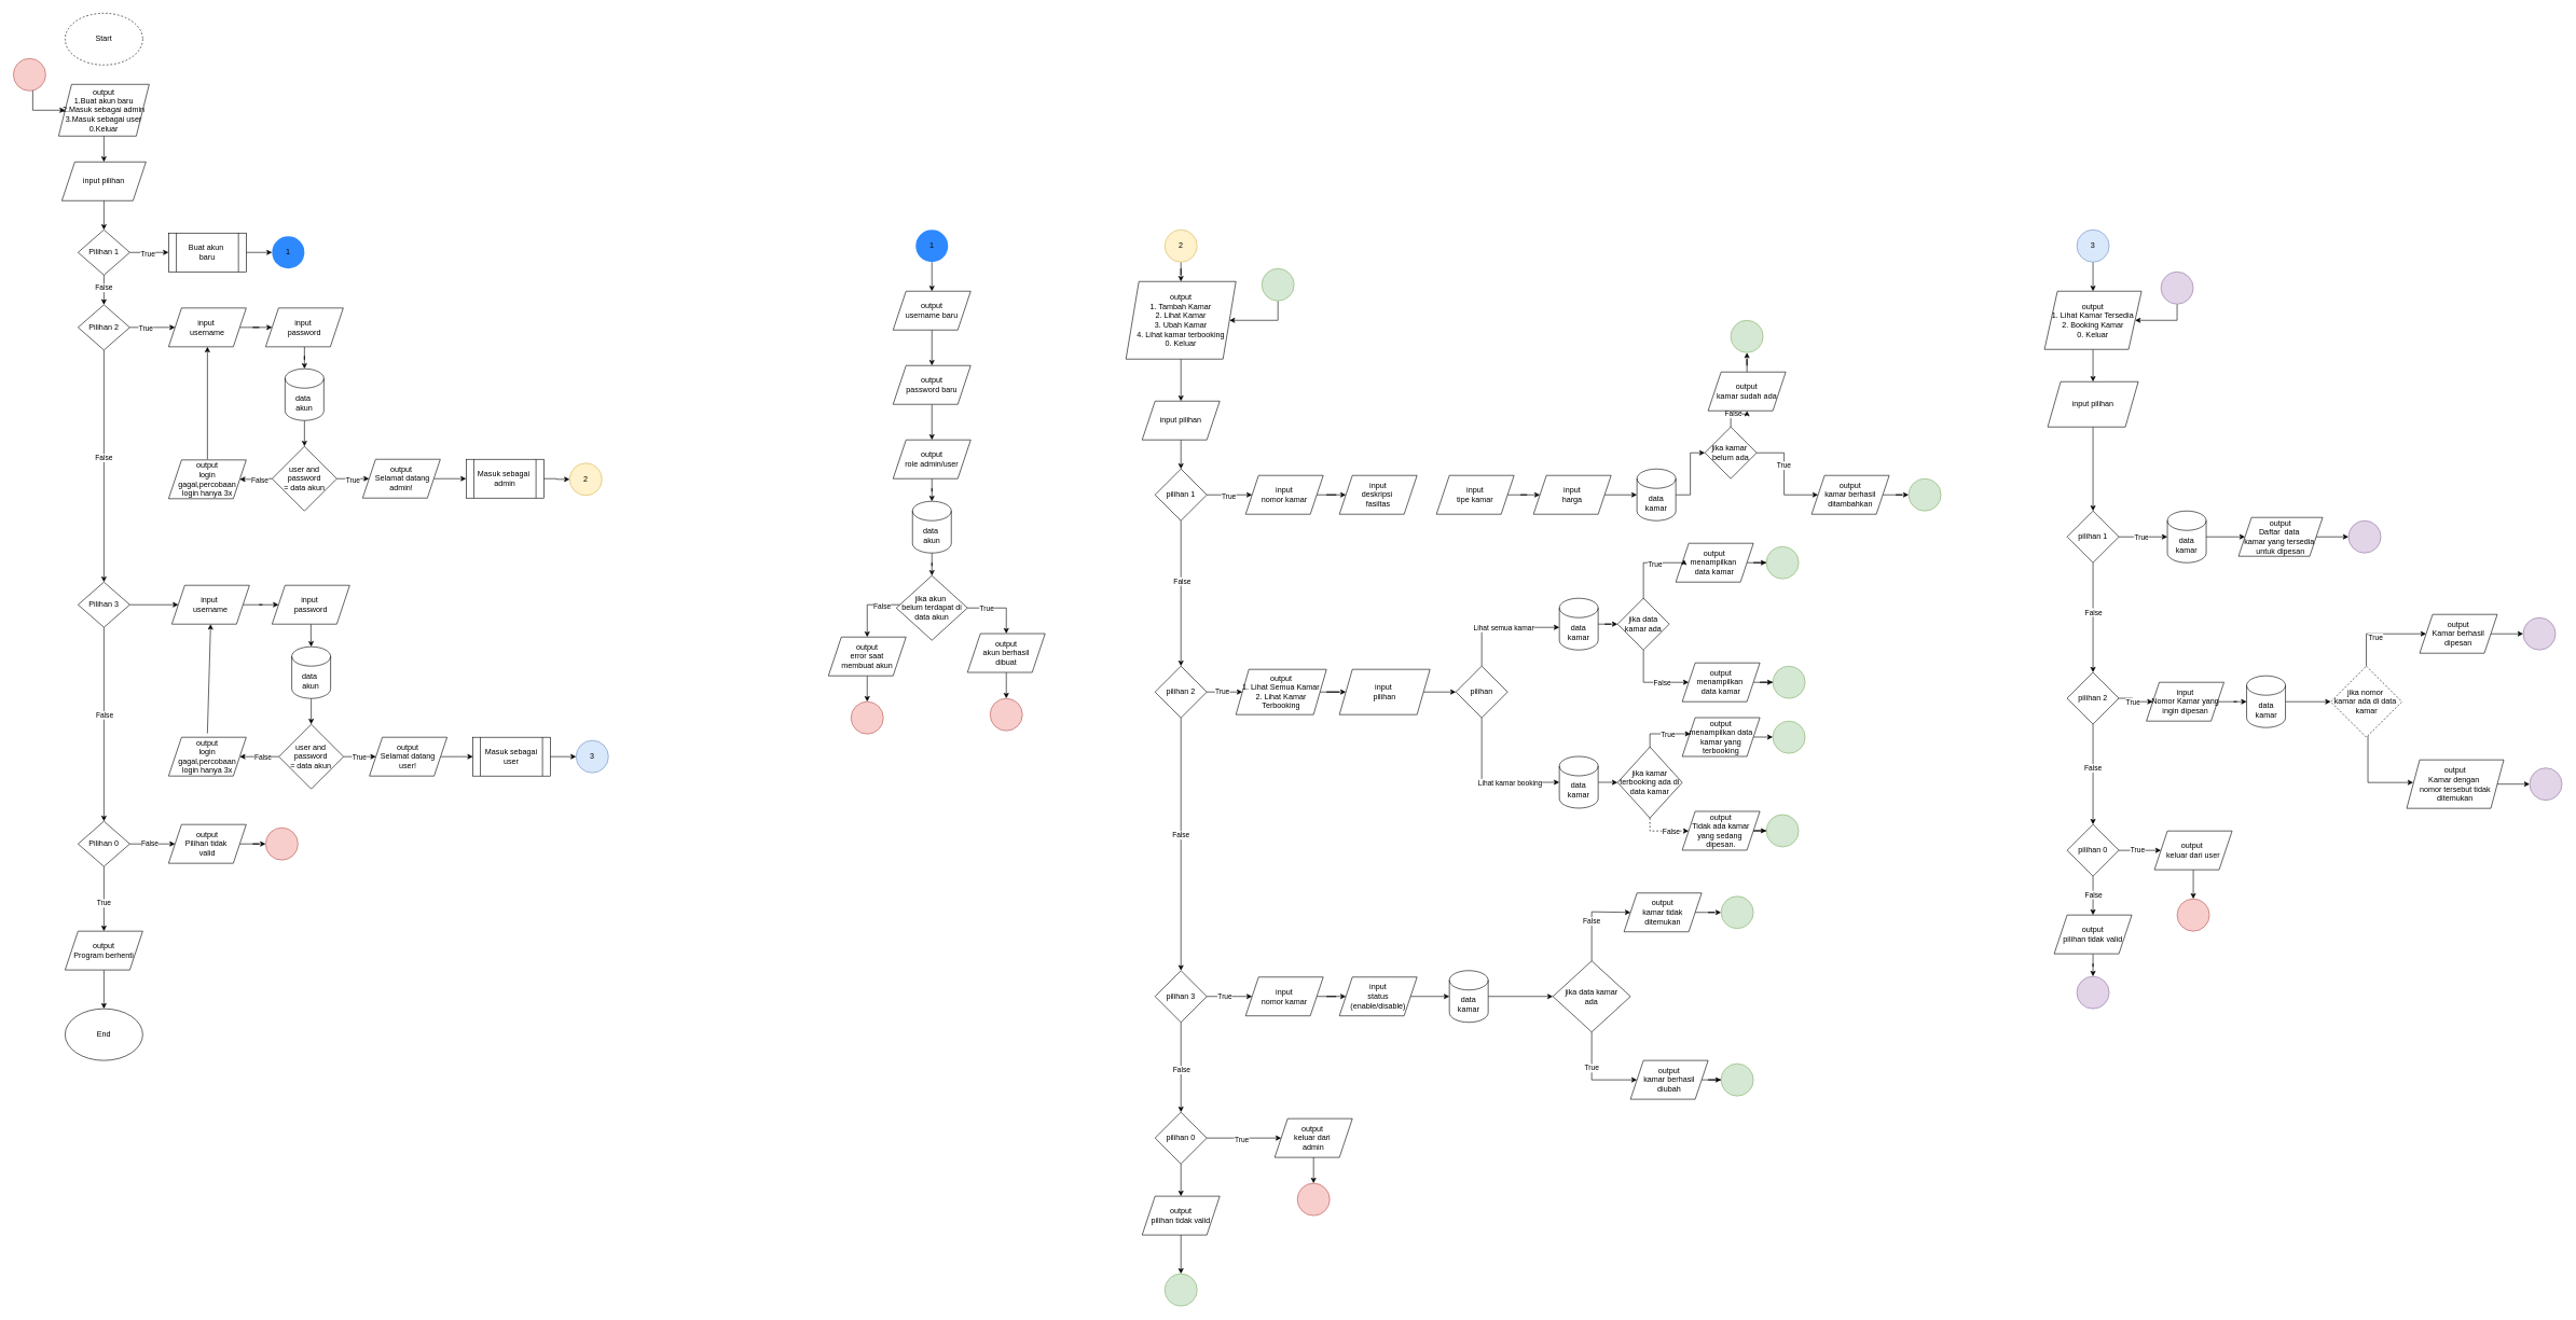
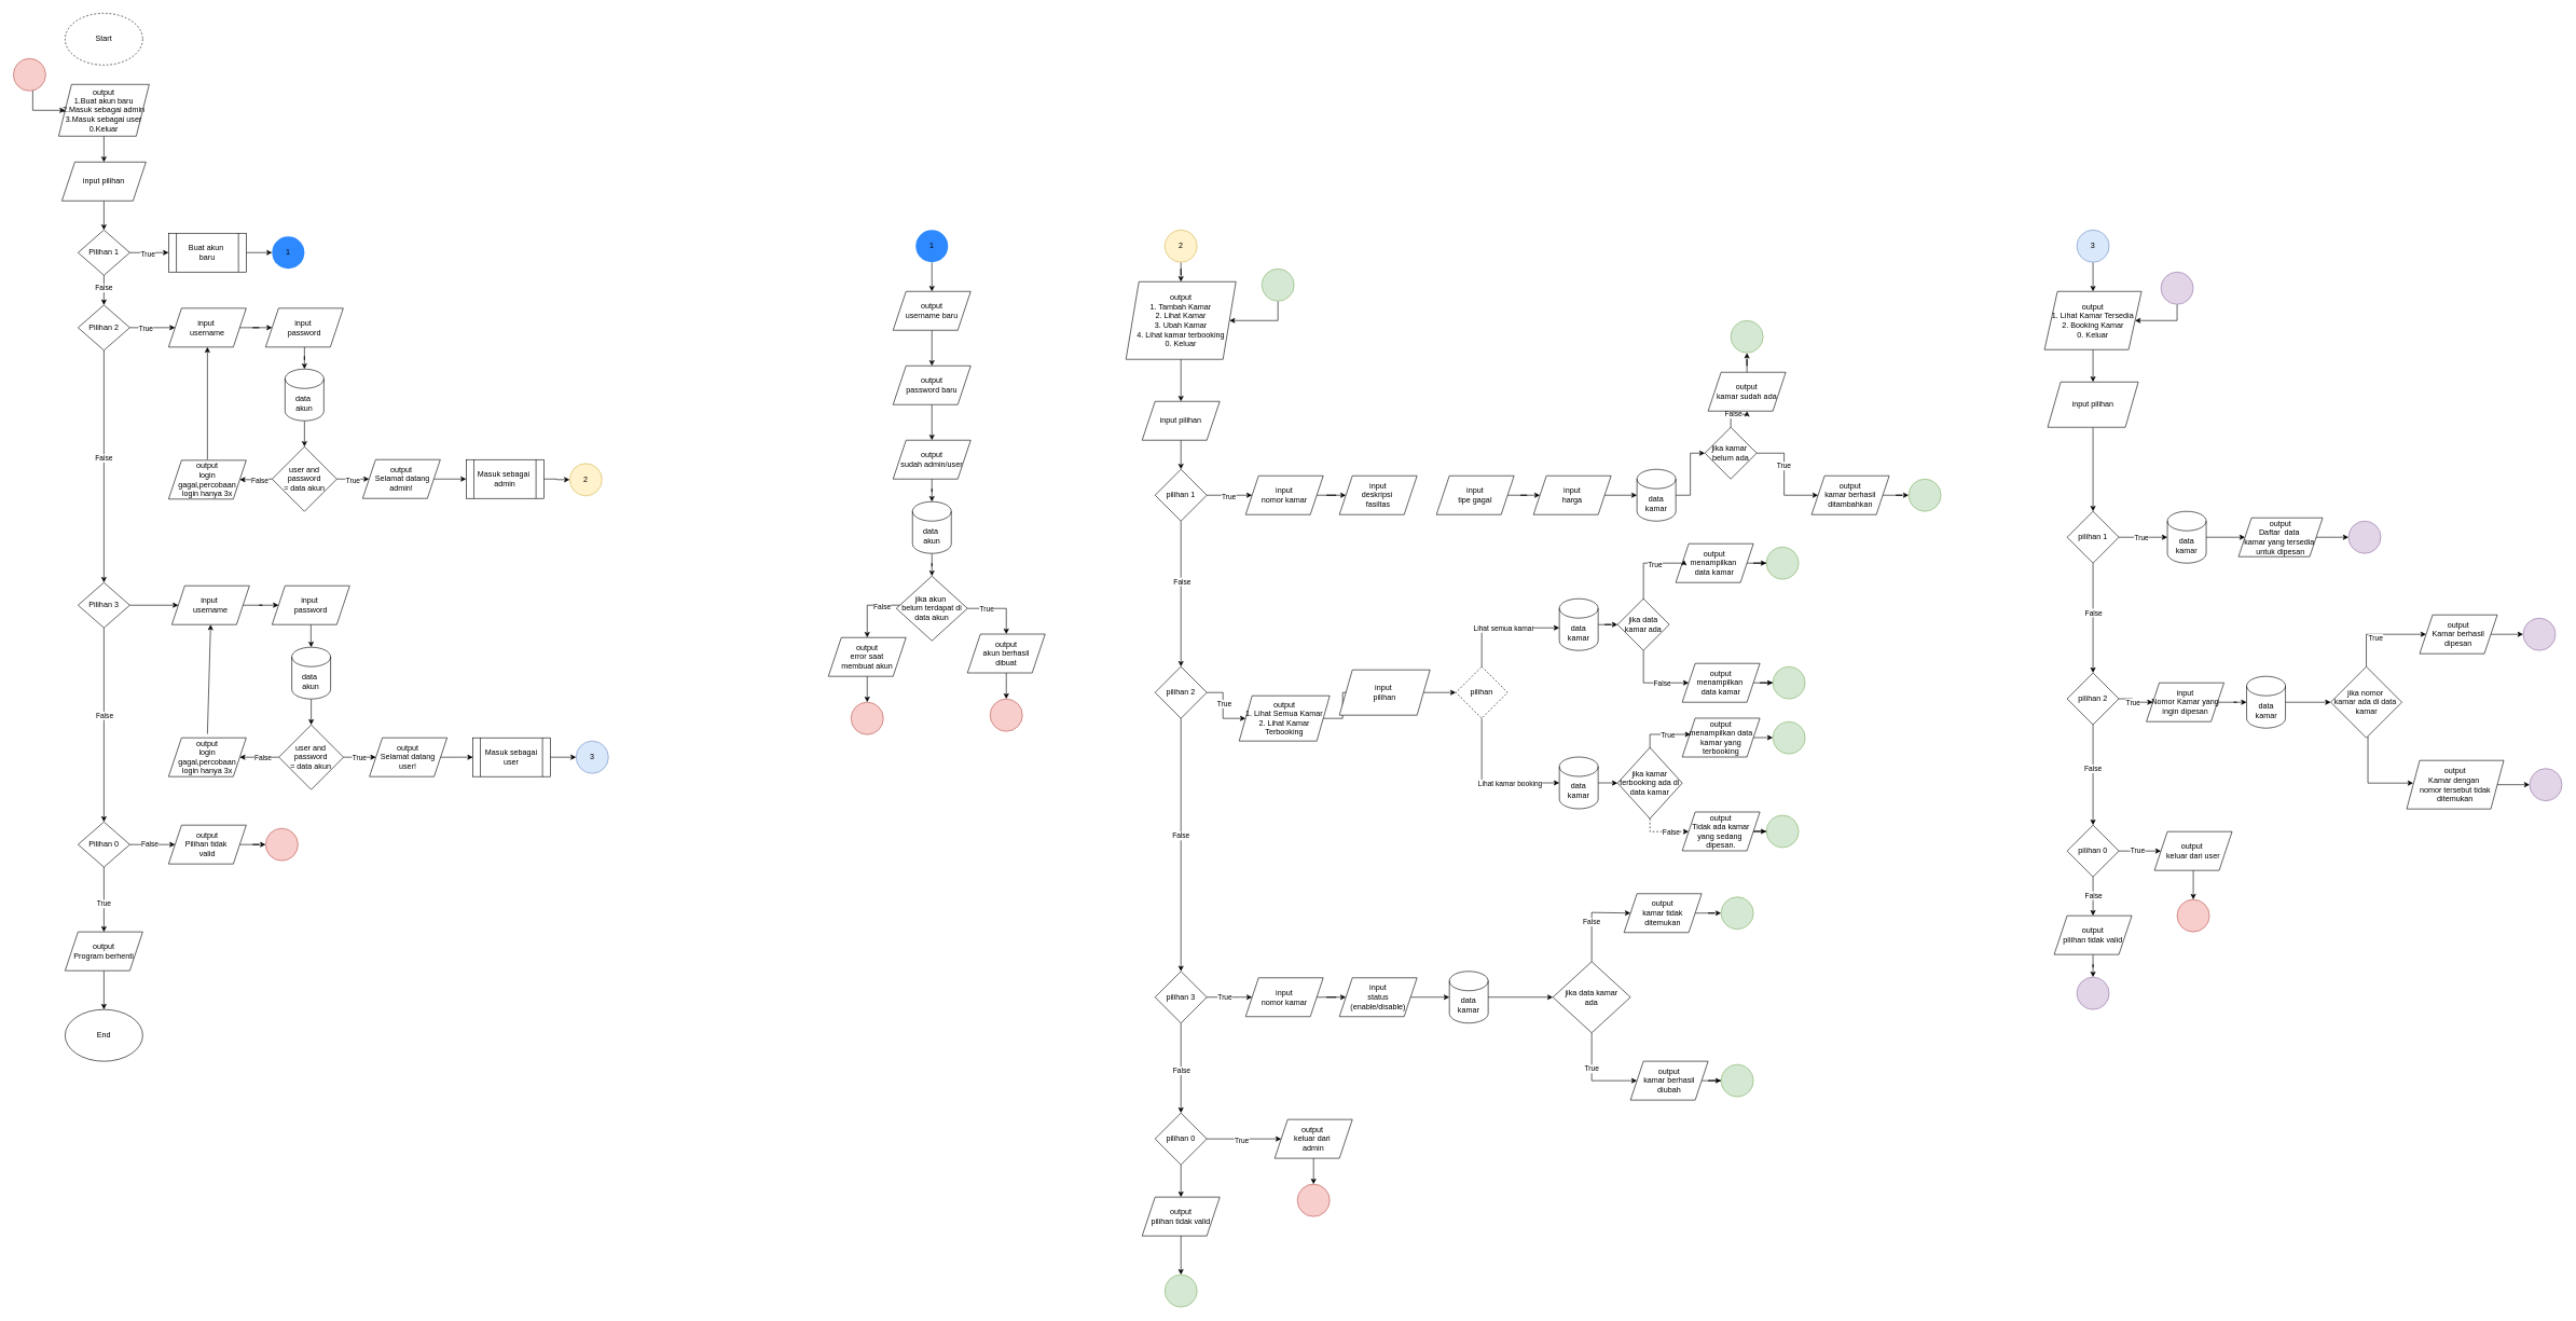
- <mxCell id="173" value="output&lt;div&gt;role admin/user&lt;/div&gt;" style="shape=parallelogram;perimeter=parallelogramPerimeter;whiteSpace=wrap;html=1;fixedSize=1;" parent="1" vertex="1"><mxGeometry x="1380" y="680" width="120" height="60" as="geometry" /></mxCell>
+ <mxCell id="173" value="output&lt;div&gt;sudah admin/user&lt;/div&gt;" style="shape=parallelogram;perimeter=parallelogramPerimeter;whiteSpace=wrap;html=1;fixedSize=1;" parent="1" vertex="1"><mxGeometry x="1380" y="680" width="120" height="60" as="geometry" /></mxCell>
- <mxCell id="63" value="input&lt;div&gt;tipe kamar&lt;/div&gt;" style="shape=parallelogram;perimeter=parallelogramPerimeter;whiteSpace=wrap;html=1;fixedSize=1;" parent="1" vertex="1"><mxGeometry x="2220" y="735" width="120" height="60" as="geometry" /></mxCell>
+ <mxCell id="63" value="input&lt;div&gt;tipe gagal&lt;/div&gt;" style="shape=parallelogram;perimeter=parallelogramPerimeter;whiteSpace=wrap;html=1;fixedSize=1;" parent="1" vertex="1"><mxGeometry x="2220" y="735" width="120" height="60" as="geometry" /></mxCell>
- <mxCell id="218" value="output&lt;div&gt;&lt;div&gt;1. Lihat Semua Kamar&lt;/div&gt;&lt;div&gt;2. Lihat Kamar Terbooking&lt;/div&gt;&lt;/div&gt;" style="shape=parallelogram;perimeter=parallelogramPerimeter;whiteSpace=wrap;html=1;fixedSize=1;" parent="1" vertex="1"><mxGeometry x="1910" y="1035" width="140" height="70" as="geometry" /></mxCell>
+ <mxCell id="218" value="output&lt;div&gt;&lt;div&gt;1. Lihat Semua Kamar&lt;/div&gt;&lt;div&gt;2. Lihat Kamar Terbooking&lt;/div&gt;&lt;/div&gt;" style="shape=parallelogram;perimeter=parallelogramPerimeter;whiteSpace=wrap;html=1;fixedSize=1;" parent="1" vertex="1"><mxGeometry x="1915" y="1075" width="140" height="70" as="geometry" /></mxCell>
- <mxCell id="225" value="pilihan" style="rhombus;whiteSpace=wrap;html=1;" parent="1" vertex="1"><mxGeometry x="2250" y="1030" width="80" height="80" as="geometry" /></mxCell>
+ <mxCell id="225" value="pilihan" style="rhombus;whiteSpace=wrap;html=1;dashed=1;" parent="1" vertex="1"><mxGeometry x="2250" y="1030" width="80" height="80" as="geometry" /></mxCell>
- <mxCell id="145" value="jika nomor&amp;nbsp;&lt;div&gt;kamar ada di data&amp;nbsp;&lt;div&gt;kamar&lt;/div&gt;&lt;/div&gt;" style="rhombus;whiteSpace=wrap;html=1;dashed=1;" parent="1" vertex="1"><mxGeometry x="3602.5" y="1030" width="110" height="110" as="geometry" /></mxCell>
+ <mxCell id="145" value="jika nomor&amp;nbsp;&lt;div&gt;kamar ada di data&amp;nbsp;&lt;div&gt;kamar&lt;/div&gt;&lt;/div&gt;" style="rhombus;whiteSpace=wrap;html=1;" parent="1" vertex="1"><mxGeometry x="3602.5" y="1030" width="110" height="110" as="geometry" /></mxCell>
